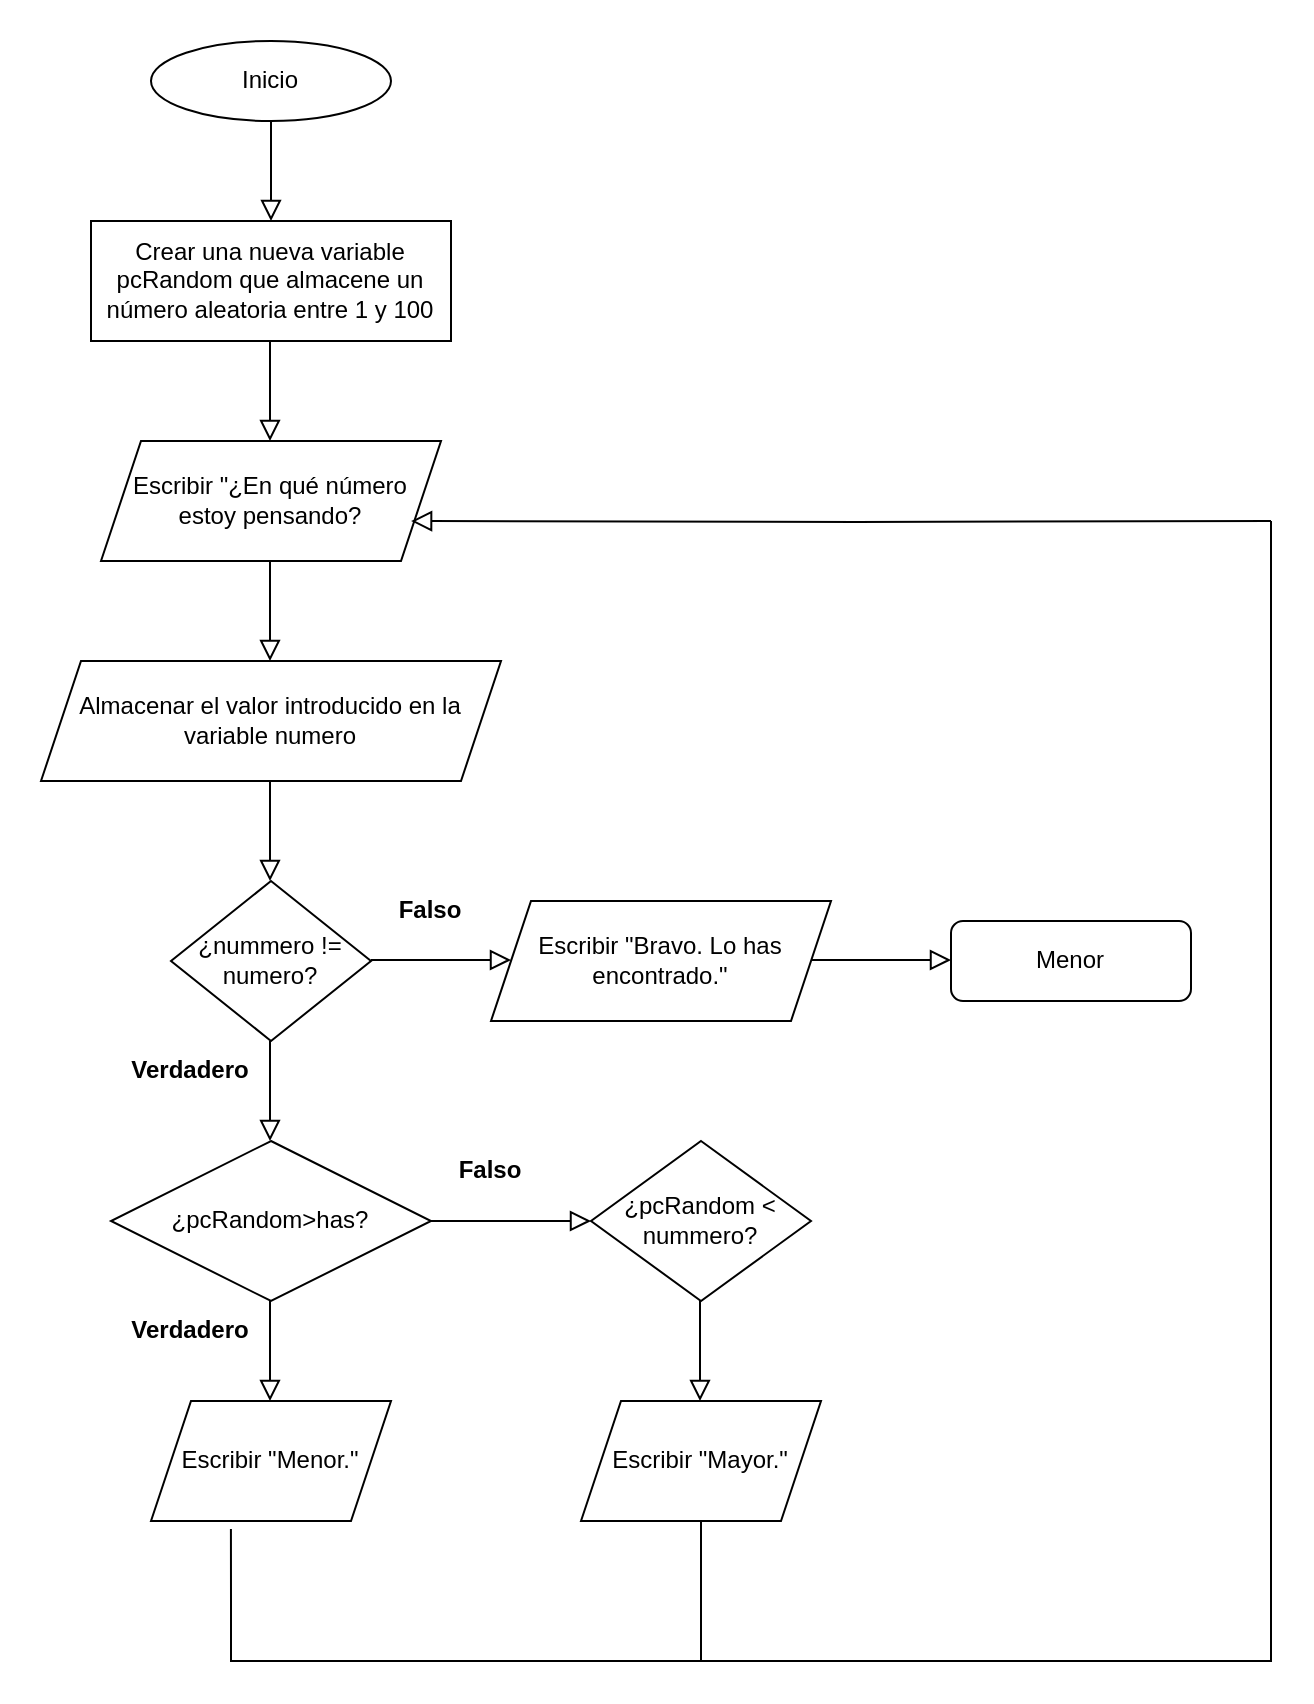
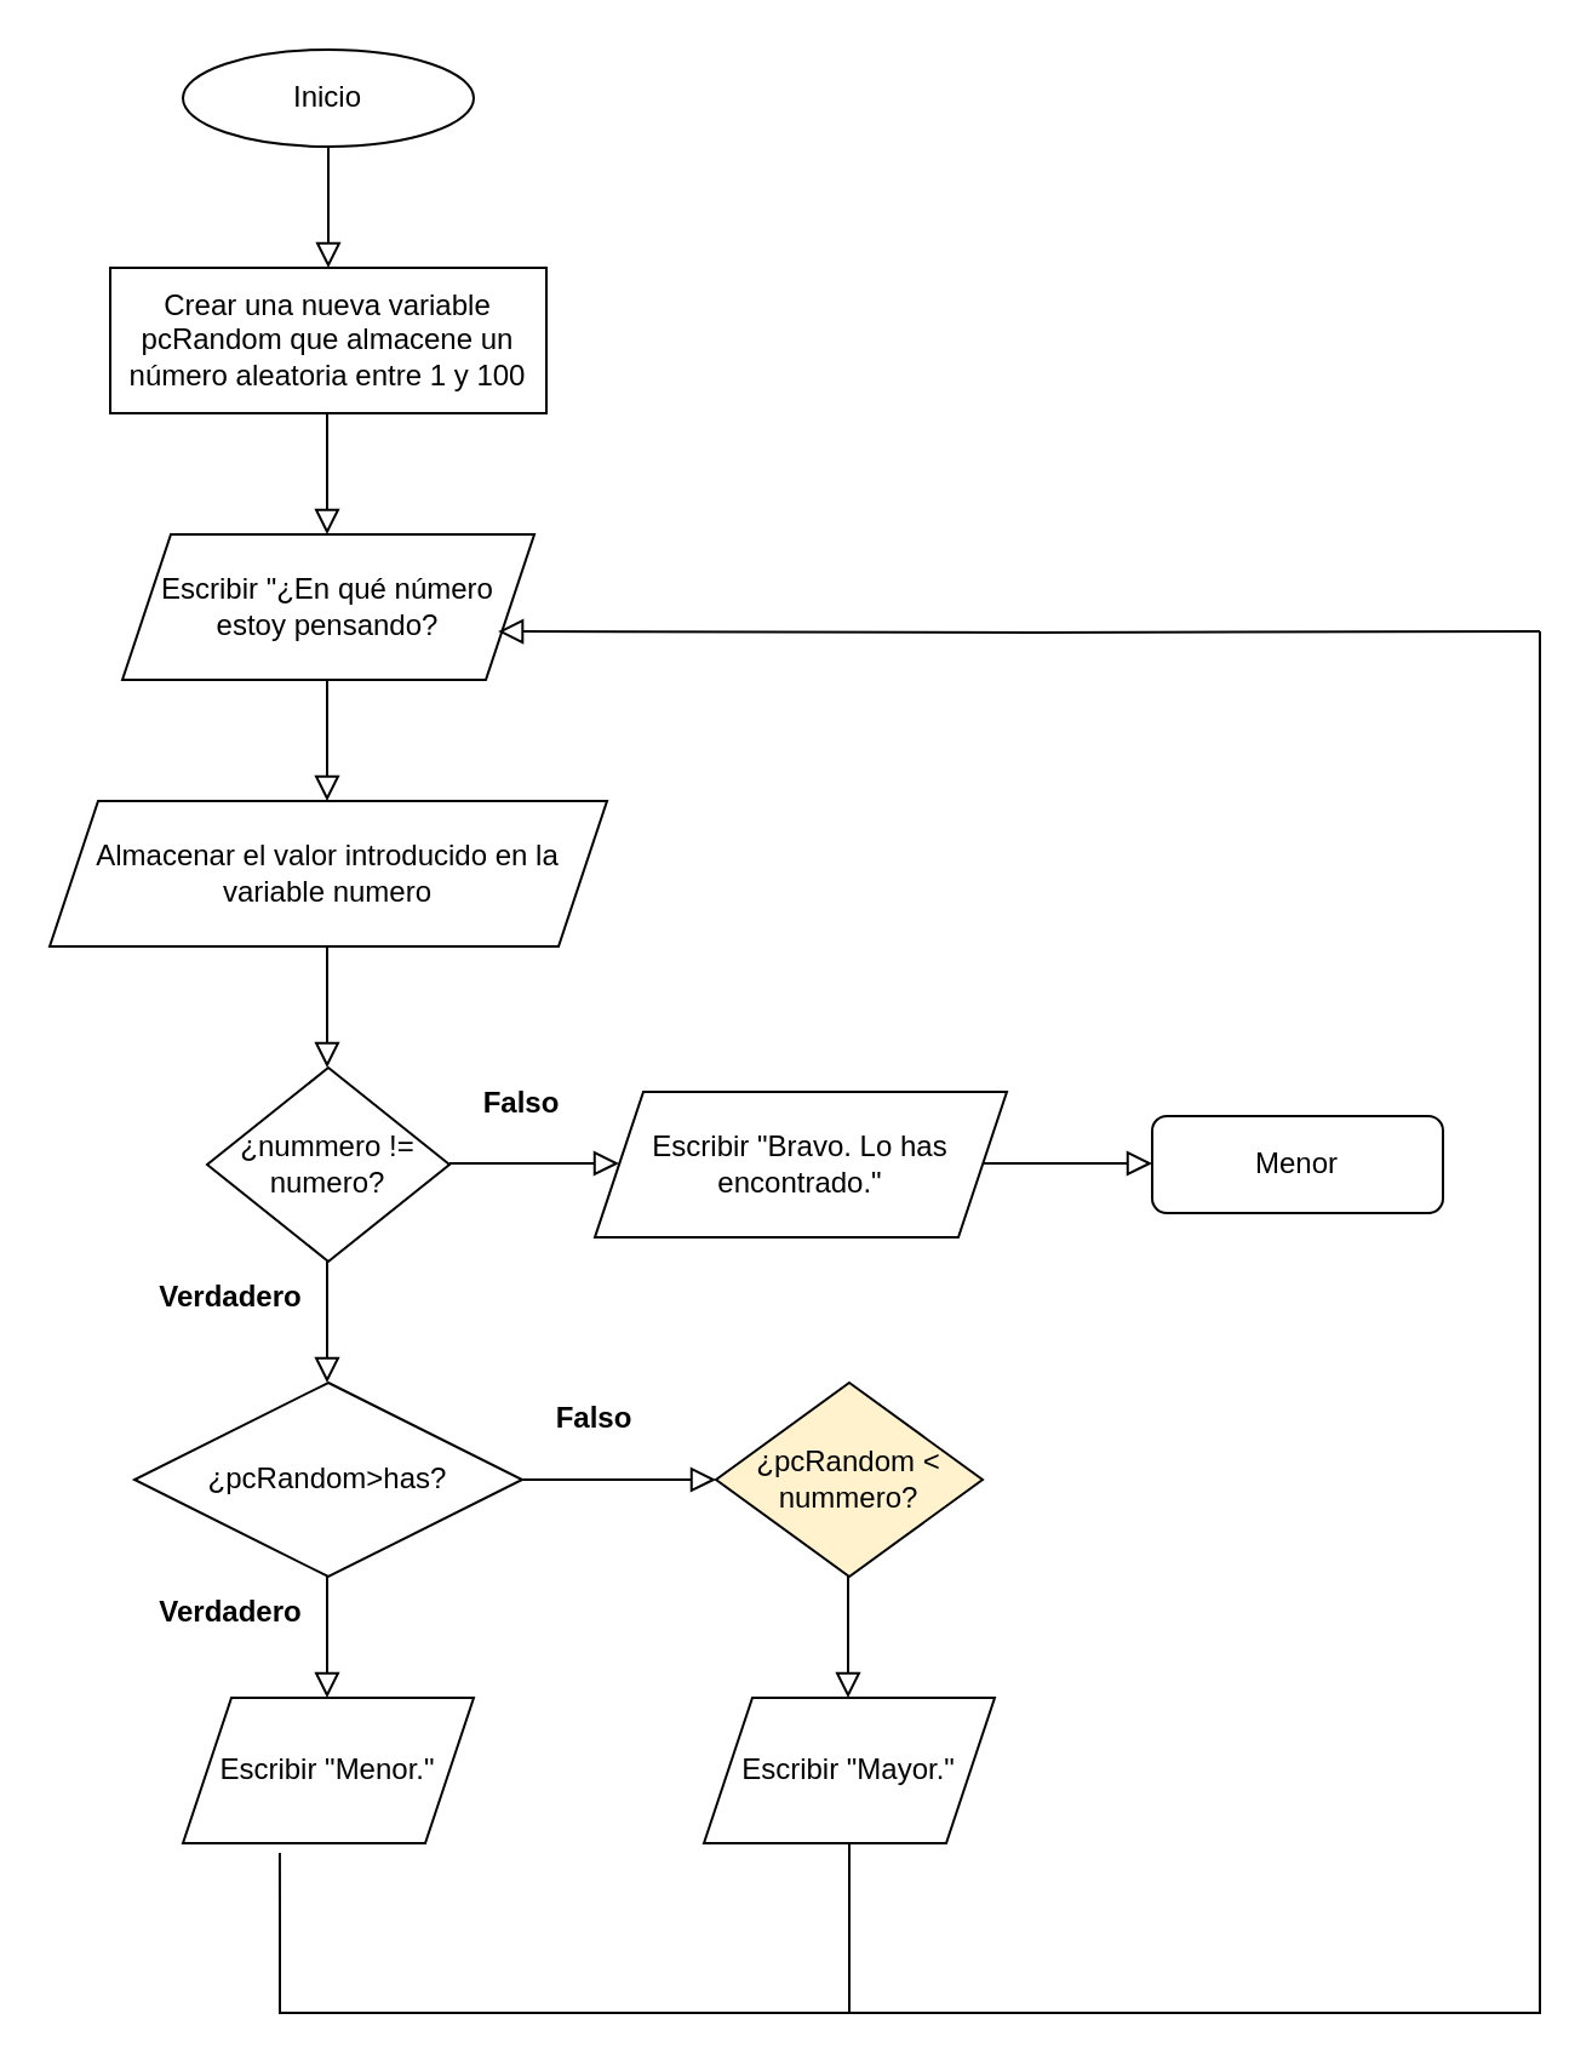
- <mxCell id="19" value="¿pcRandom &amp;lt; nummero?" style="rhombus;whiteSpace=wrap;html=1;" vertex="1" parent="1"><mxGeometry x="295" y="570" width="110" height="80" as="geometry" /></mxCell>
+ <mxCell id="19" value="¿pcRandom &amp;lt; nummero?" style="rhombus;whiteSpace=wrap;html=1;fillColor=#fff2cc;" vertex="1" parent="1"><mxGeometry x="295" y="570" width="110" height="80" as="geometry" /></mxCell>
